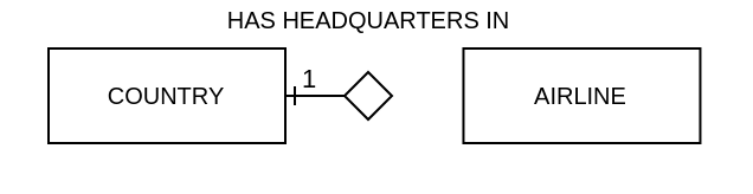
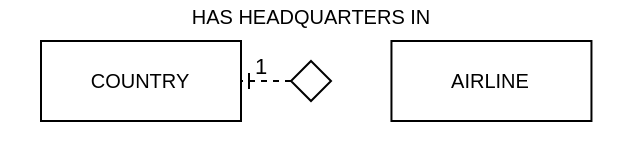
- <mxCell id="4" style="edgeStyle=orthogonalEdgeStyle;rounded=0;orthogonalLoop=1;jettySize=auto;html=1;exitX=0;exitY=0.5;exitDx=0;exitDy=0;entryX=1;entryY=0.5;entryDx=0;entryDy=0;endArrow=ERone;endFill=0;fontColor=#000000;strokeColor=#000000;" parent="1" source="6" target="2" edge="1"><mxGeometry relative="1" as="geometry" /></mxCell>
+ <mxCell id="4" style="edgeStyle=orthogonalEdgeStyle;rounded=0;orthogonalLoop=1;jettySize=auto;html=1;exitX=0;exitY=0.5;exitDx=0;exitDy=0;entryX=1;entryY=0.5;entryDx=0;entryDy=0;endArrow=ERone;endFill=0;fontColor=#000000;strokeColor=#000000;dashed=1;" parent="1" source="6" target="2" edge="1"><mxGeometry relative="1" as="geometry" /></mxCell>
